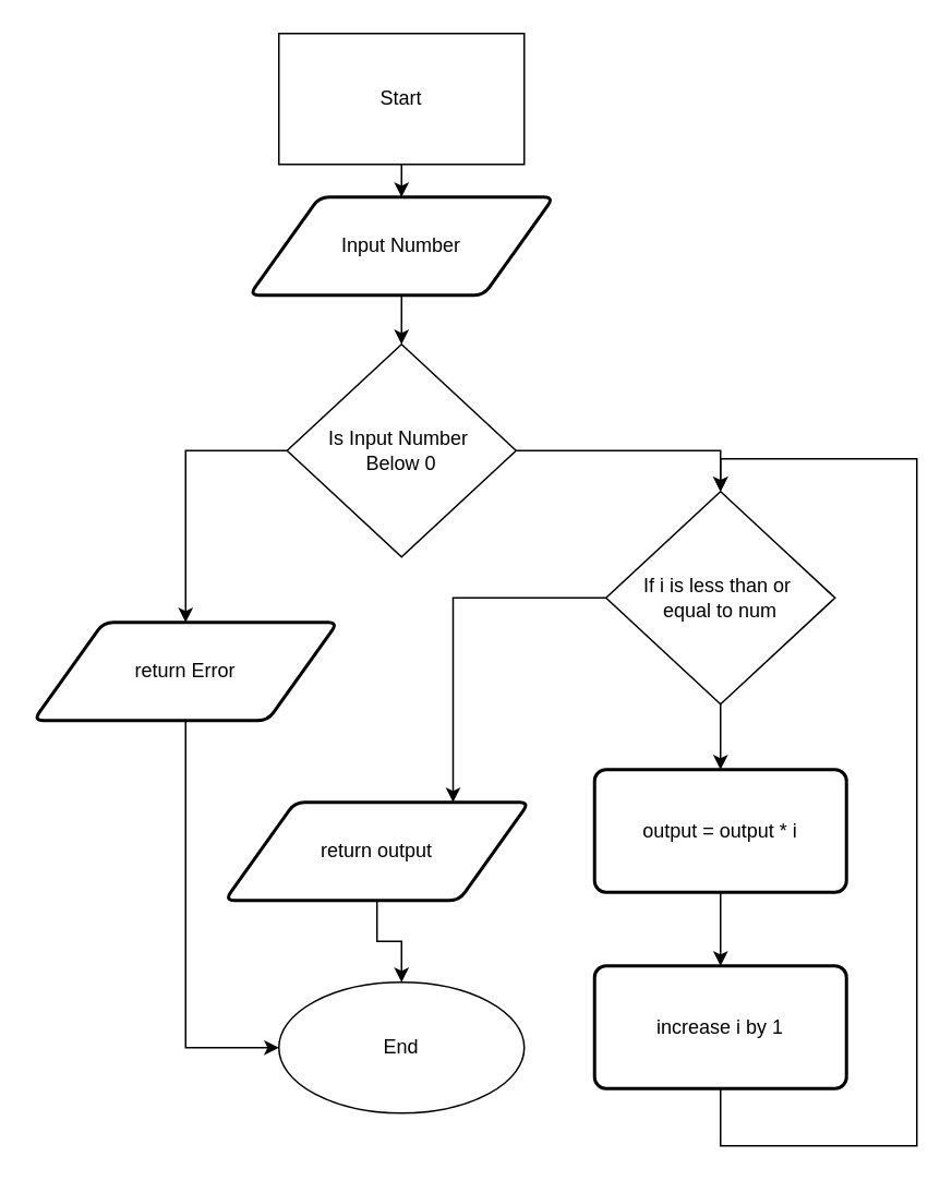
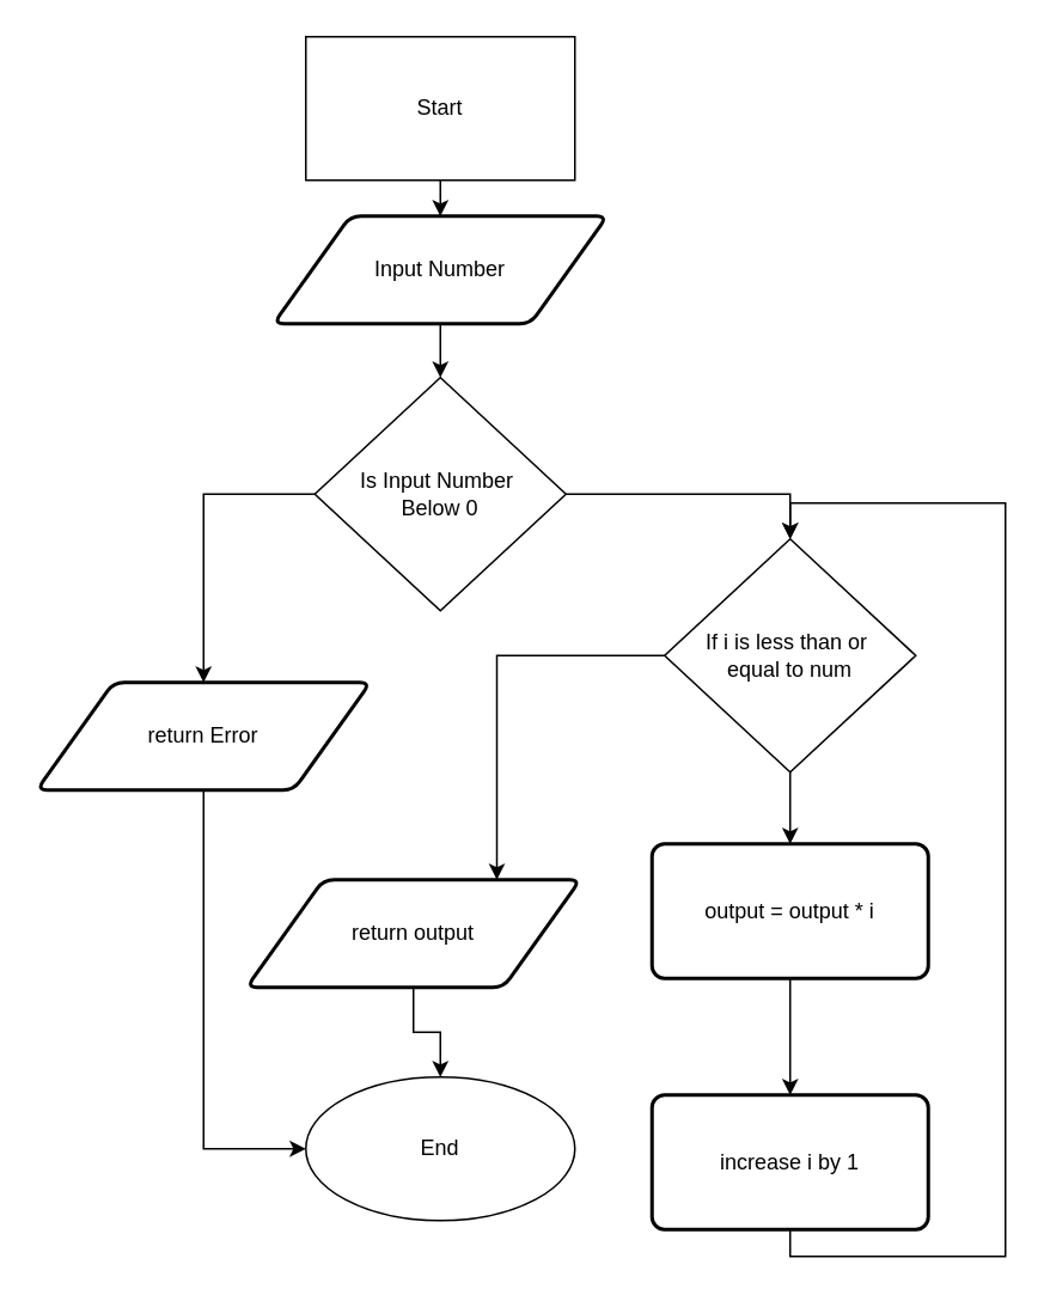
- <mxCell id="15" value="increase i by 1" style="rounded=1;whiteSpace=wrap;html=1;absoluteArcSize=1;arcSize=14;strokeWidth=2;" vertex="1" parent="1"><mxGeometry x="363" y="590" width="154" height="75" as="geometry" /></mxCell>
+ <mxCell id="15" value="increase i by 1" style="rounded=1;whiteSpace=wrap;html=1;absoluteArcSize=1;arcSize=14;strokeWidth=2;" vertex="1" parent="1"><mxGeometry x="363" y="610" width="154" height="75" as="geometry" /></mxCell>
